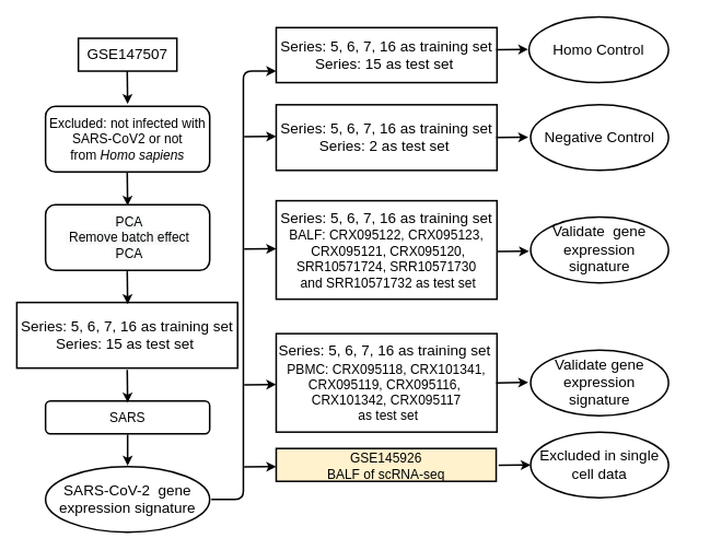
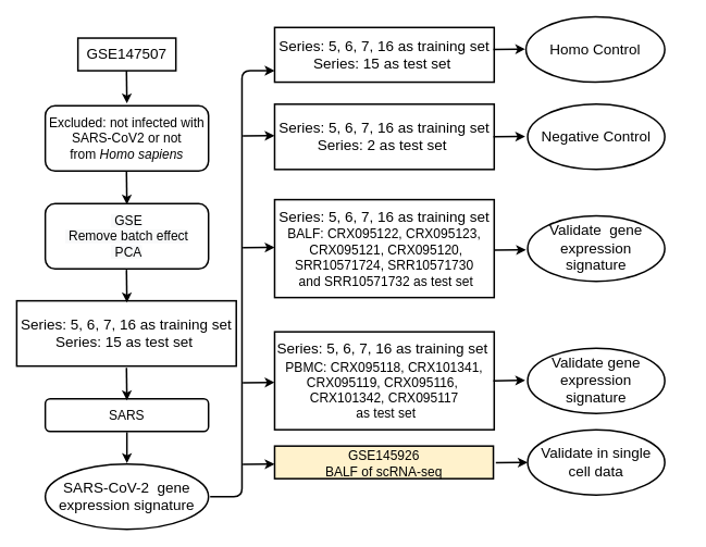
- <mxCell id="5" value="&lt;span style=&quot;color: rgb(0 , 0 , 0) ; font-family: &amp;#34;arial&amp;#34; ; font-size: 16px ; font-style: normal ; font-weight: normal ; letter-spacing: normal ; text-align: center ; text-indent: 0px ; text-transform: none ; word-spacing: 0px ; background-color: rgb(248 , 249 , 250) ; text-decoration: none ; display: inline ; float: none&quot;&gt;&amp;nbsp;PCA&lt;br&gt;&amp;nbsp;Remove batch effect&lt;br&gt;&amp;nbsp;PCA&lt;/span&gt;" style="rounded=1;whiteSpace=wrap;html=1;strokeWidth=2;" vertex="1" parent="1"><mxGeometry x="55" y="249" width="200" height="80" as="geometry" /></mxCell>
+ <mxCell id="5" value="&lt;span style=&quot;color: rgb(0 , 0 , 0) ; font-family: &amp;#34;arial&amp;#34; ; font-size: 16px ; font-style: normal ; font-weight: normal ; letter-spacing: normal ; text-align: center ; text-indent: 0px ; text-transform: none ; word-spacing: 0px ; background-color: rgb(248 , 249 , 250) ; text-decoration: none ; display: inline ; float: none&quot;&gt;&amp;nbsp;GSE&lt;br&gt;&amp;nbsp;Remove batch effect&lt;br&gt;&amp;nbsp;PCA&lt;/span&gt;" style="rounded=1;whiteSpace=wrap;html=1;strokeWidth=2;" vertex="1" parent="1"><mxGeometry x="55" y="249" width="200" height="80" as="geometry" /></mxCell>
- <mxCell id="32" value="&lt;font face=&quot;Arial&quot; size=&quot;4&quot;&gt;Excluded in single cell data&lt;/font&gt;" style="ellipse;whiteSpace=wrap;html=1;strokeWidth=2;" vertex="1" parent="1"><mxGeometry x="646" y="526" width="168" height="80" as="geometry" /></mxCell>
+ <mxCell id="32" value="&lt;font face=&quot;Arial&quot; size=&quot;4&quot;&gt;Validate in single cell data&lt;/font&gt;" style="ellipse;whiteSpace=wrap;html=1;strokeWidth=2;" vertex="1" parent="1"><mxGeometry x="646" y="526" width="168" height="80" as="geometry" /></mxCell>
